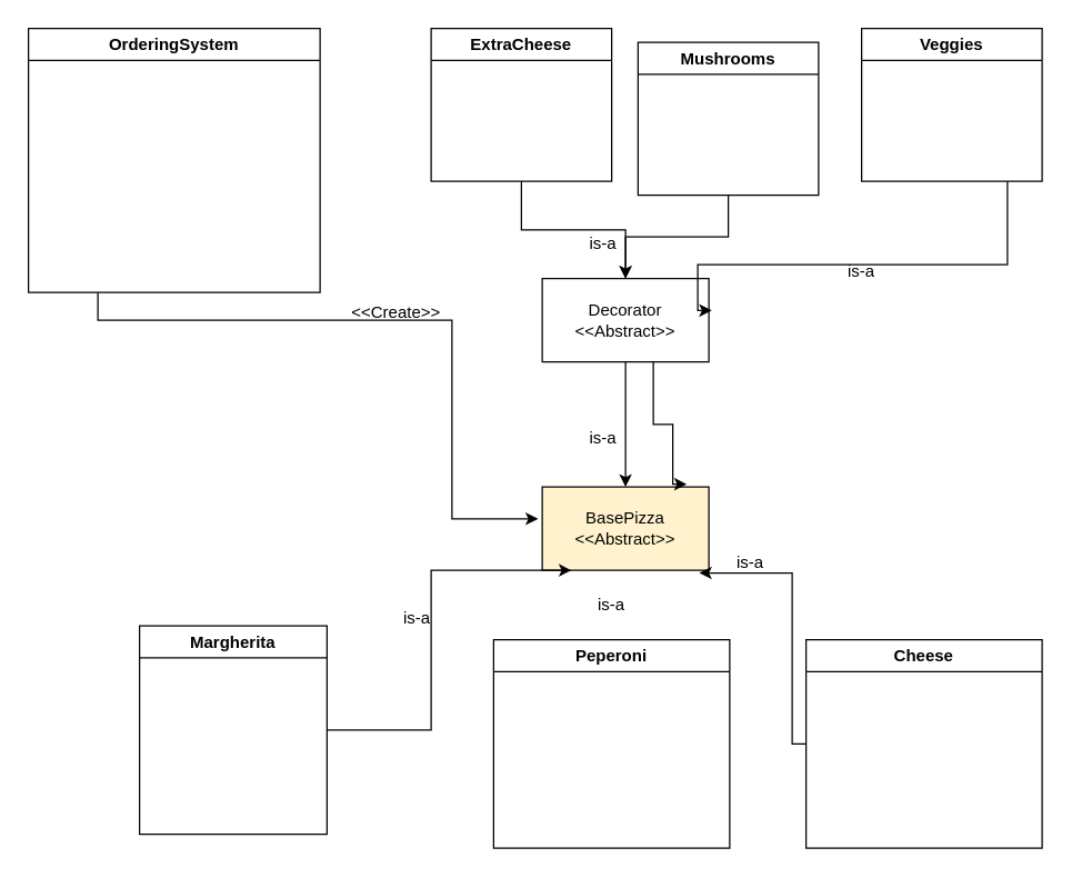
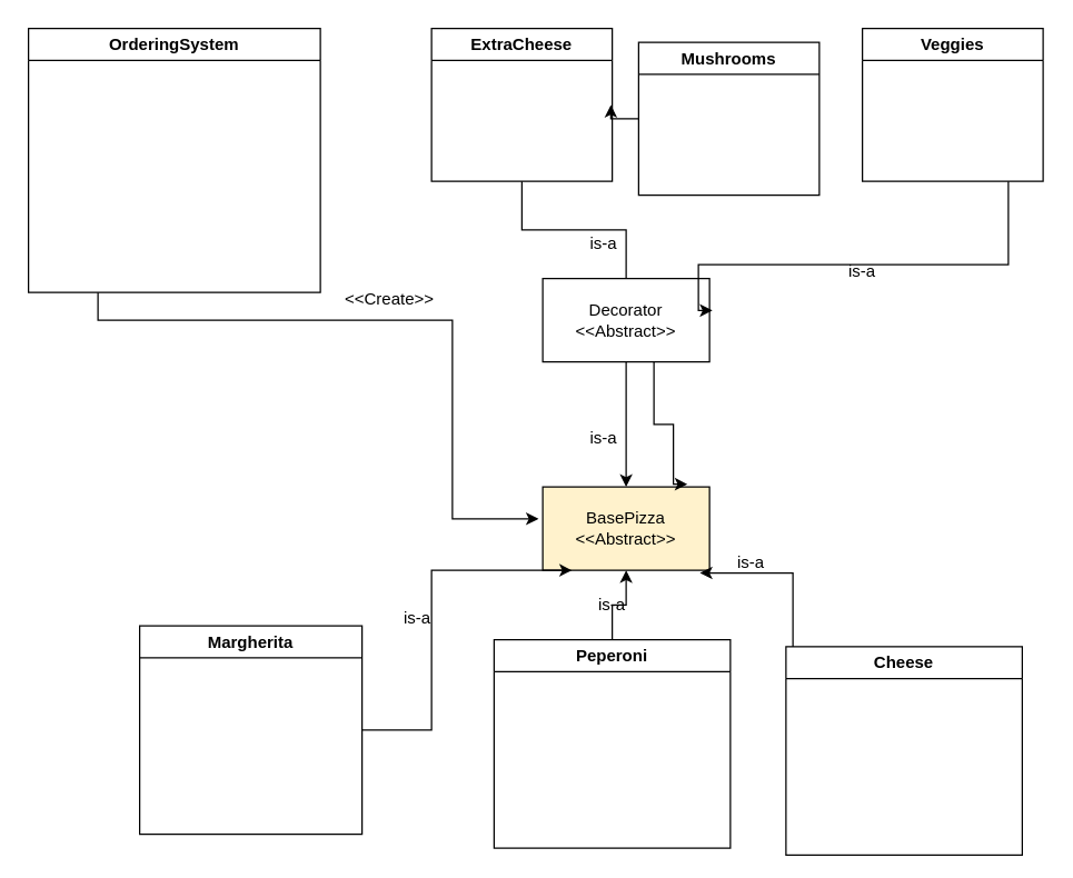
- <mxCell id="19" style="edgeStyle=orthogonalEdgeStyle;rounded=0;orthogonalLoop=1;jettySize=auto;html=1;entryX=0.5;entryY=0;entryDx=0;entryDy=0;" edge="1" parent="1" source="20" target="15"><mxGeometry relative="1" as="geometry" /></mxCell>
+ <mxCell id="19" style="edgeStyle=orthogonalEdgeStyle;rounded=0;orthogonalLoop=1;jettySize=auto;html=1;" edge="1" parent="1" source="20" target="18"><mxGeometry relative="1" as="geometry" /></mxCell>
- <mxCell id="17" style="edgeStyle=orthogonalEdgeStyle;rounded=0;orthogonalLoop=1;jettySize=auto;html=1;" edge="1" parent="1" source="18" target="15"><mxGeometry relative="1" as="geometry" /></mxCell>
+ <mxCell id="17" style="edgeStyle=orthogonalEdgeStyle;rounded=0;orthogonalLoop=1;jettySize=auto;html=1;endArrow=none;" edge="1" parent="1" source="18" target="15"><mxGeometry relative="1" as="geometry" /></mxCell>
- <mxCell id="26" value="&amp;lt;&amp;lt;Create&amp;gt;&amp;gt;" style="text;html=1;strokeColor=none;fillColor=none;align=center;verticalAlign=middle;whiteSpace=wrap;rounded=0;" vertex="1" parent="1"><mxGeometry x="255" y="210" width="60" height="30" as="geometry" /></mxCell>
+ <mxCell id="26" value="&amp;lt;&amp;lt;Create&amp;gt;&amp;gt;" style="text;html=1;strokeColor=none;fillColor=none;align=center;verticalAlign=middle;whiteSpace=wrap;rounded=0;" vertex="1" parent="1"><mxGeometry x="250" y="200" width="60" height="30" as="geometry" /></mxCell>
+ <mxCell id="6" style="edgeStyle=orthogonalEdgeStyle;rounded=0;orthogonalLoop=1;jettySize=auto;html=1;exitX=0.5;exitY=0;exitDx=0;exitDy=0;" edge="1" parent="1" source="7" target="5"><mxGeometry relative="1" as="geometry" /></mxCell>
- <mxCell id="4" value="Margherita" style="swimlane;whiteSpace=wrap;html=1;" vertex="1" parent="1"><mxGeometry x="100" y="450" width="135" height="150" as="geometry" /></mxCell>
+ <mxCell id="4" value="Margherita" style="swimlane;whiteSpace=wrap;html=1;" vertex="1" parent="1"><mxGeometry x="100" y="450" width="160" height="150" as="geometry" /></mxCell>
- <mxCell id="8" value="Cheese" style="swimlane;whiteSpace=wrap;html=1;" vertex="1" parent="1"><mxGeometry x="580" y="460" width="170" height="150" as="geometry" /></mxCell>
+ <mxCell id="8" value="Cheese" style="swimlane;whiteSpace=wrap;html=1;" vertex="1" parent="1"><mxGeometry x="565" y="465" width="170" height="150" as="geometry" /></mxCell>
